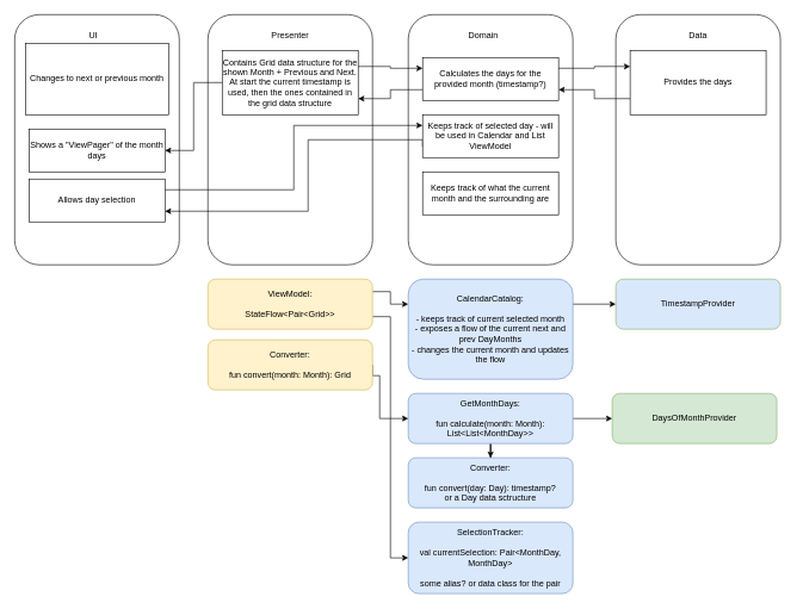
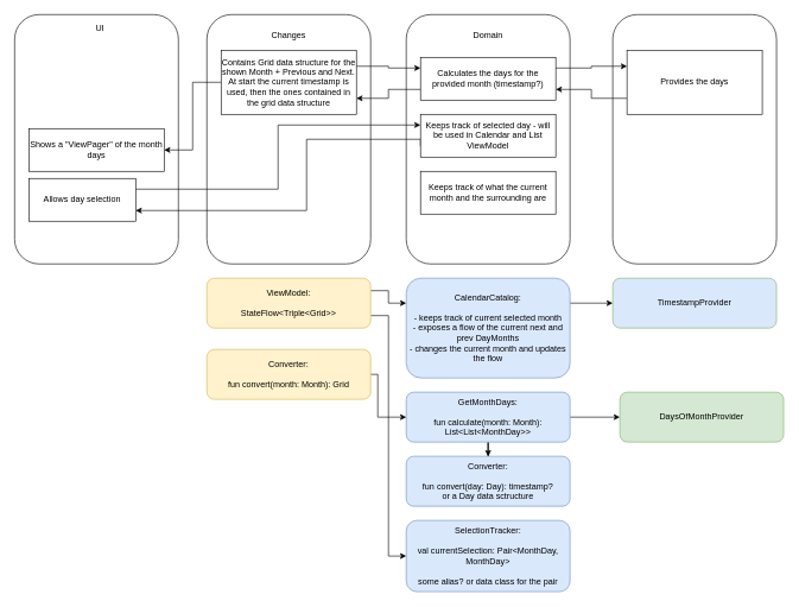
- <mxCell id="5" value="&lt;div&gt;UI&lt;/div&gt;" style="text;html=1;strokeColor=none;fillColor=none;align=center;verticalAlign=middle;whiteSpace=wrap;rounded=0;" vertex="1" parent="1"><mxGeometry x="110" y="40" width="40" height="20" as="geometry" /></mxCell>
+ <mxCell id="5" value="&lt;div&gt;UI&lt;/div&gt;" style="text;html=1;strokeColor=none;fillColor=none;align=center;verticalAlign=middle;whiteSpace=wrap;rounded=0;" vertex="1" parent="1"><mxGeometry x="120" y="30" width="40" height="20" as="geometry" /></mxCell>
- <mxCell id="13" value="Presenter" style="text;html=1;strokeColor=none;fillColor=none;align=center;verticalAlign=middle;whiteSpace=wrap;rounded=0;" vertex="1" parent="1"><mxGeometry x="385" y="40" width="40" height="20" as="geometry" /></mxCell>
+ <mxCell id="13" value="Changes" style="text;html=1;strokeColor=none;fillColor=none;align=center;verticalAlign=middle;whiteSpace=wrap;rounded=0;" vertex="1" parent="1"><mxGeometry x="385" y="40" width="40" height="20" as="geometry" /></mxCell>
- <mxCell id="12" value="&lt;div&gt;Domain&lt;/div&gt;" style="text;html=1;strokeColor=none;fillColor=none;align=center;verticalAlign=middle;whiteSpace=wrap;rounded=0;" vertex="1" parent="1"><mxGeometry x="655" y="40" width="40" height="20" as="geometry" /></mxCell>
+ <mxCell id="12" value="&lt;div&gt;Domain&lt;/div&gt;" style="text;html=1;strokeColor=none;fillColor=none;align=center;verticalAlign=middle;whiteSpace=wrap;rounded=0;" vertex="1" parent="1"><mxGeometry x="665" y="40" width="40" height="20" as="geometry" /></mxCell>
- <mxCell id="26" value="Data" style="text;html=1;strokeColor=none;fillColor=none;align=center;verticalAlign=middle;whiteSpace=wrap;rounded=0;" vertex="1" parent="1"><mxGeometry x="955" y="40" width="40" height="20" as="geometry" /></mxCell>
- <mxCell id="4" value="&lt;div&gt;Changes to next or previous month &lt;br&gt;&lt;/div&gt;" style="rounded=0;whiteSpace=wrap;html=1;" vertex="1" parent="1"><mxGeometry x="35" y="60" width="200" height="100" as="geometry" /></mxCell>
- <mxCell id="18" value="&lt;div&gt;Allows day selection&lt;/div&gt;" style="rounded=0;whiteSpace=wrap;html=1;" vertex="1" parent="1"><mxGeometry x="40" y="250" width="190" height="60" as="geometry" /></mxCell>
+ <mxCell id="18" value="&lt;div&gt;Allows day selection&lt;/div&gt;" style="rounded=0;whiteSpace=wrap;html=1;" vertex="1" parent="1"><mxGeometry x="40" y="250" width="150" height="60" as="geometry" /></mxCell>
- <mxCell id="21" value="&lt;div&gt;ViewModel:&lt;/div&gt;&lt;div&gt;&lt;br&gt;&lt;/div&gt;&lt;div&gt;StateFlow&amp;lt;Pair&amp;lt;Grid&amp;gt;&amp;gt;&lt;br&gt;&lt;/div&gt;" style="rounded=1;whiteSpace=wrap;html=1;fillColor=#fff2cc;strokeColor=#d6b656;" vertex="1" parent="1"><mxGeometry x="290" y="390" width="230" height="70" as="geometry" /></mxCell>
+ <mxCell id="21" value="&lt;div&gt;ViewModel:&lt;/div&gt;&lt;div&gt;&lt;br&gt;&lt;/div&gt;&lt;div&gt;StateFlow&amp;lt;Triple&amp;lt;Grid&amp;gt;&amp;gt;&lt;br&gt;&lt;/div&gt;" style="rounded=1;whiteSpace=wrap;html=1;fillColor=#fff2cc;strokeColor=#d6b656;" vertex="1" parent="1"><mxGeometry x="290" y="390" width="230" height="70" as="geometry" /></mxCell>
- <mxCell id="31" value="&lt;div&gt;Converter:&lt;/div&gt;&lt;div&gt;&lt;br&gt;&lt;/div&gt;&lt;div&gt;fun convert(month: Month): Grid&lt;br&gt;&lt;/div&gt;" style="rounded=1;whiteSpace=wrap;html=1;fillColor=#fff2cc;strokeColor=#d6b656;" vertex="1" parent="1"><mxGeometry x="290" y="475" width="230" height="70" as="geometry" /></mxCell>
+ <mxCell id="31" value="&lt;div&gt;Converter:&lt;/div&gt;&lt;div&gt;&lt;br&gt;&lt;/div&gt;&lt;div&gt;fun convert(month: Month): Grid&lt;br&gt;&lt;/div&gt;" style="rounded=1;whiteSpace=wrap;html=1;fillColor=#fff2cc;strokeColor=#d6b656;" vertex="1" parent="1"><mxGeometry x="290" y="490" width="230" height="70" as="geometry" /></mxCell>
- <mxCell id="38" value="DaysOfMonthProvider" style="rounded=1;whiteSpace=wrap;html=1;fillColor=#d5e8d4;strokeColor=#82b366;" vertex="1" parent="1"><mxGeometry x="855" y="550" width="230" height="70" as="geometry" /></mxCell>
+ <mxCell id="38" value="DaysOfMonthProvider" style="rounded=1;whiteSpace=wrap;html=1;fillColor=#d5e8d4;strokeColor=#82b366;" vertex="1" parent="1"><mxGeometry x="870" y="550" width="230" height="70" as="geometry" /></mxCell>
